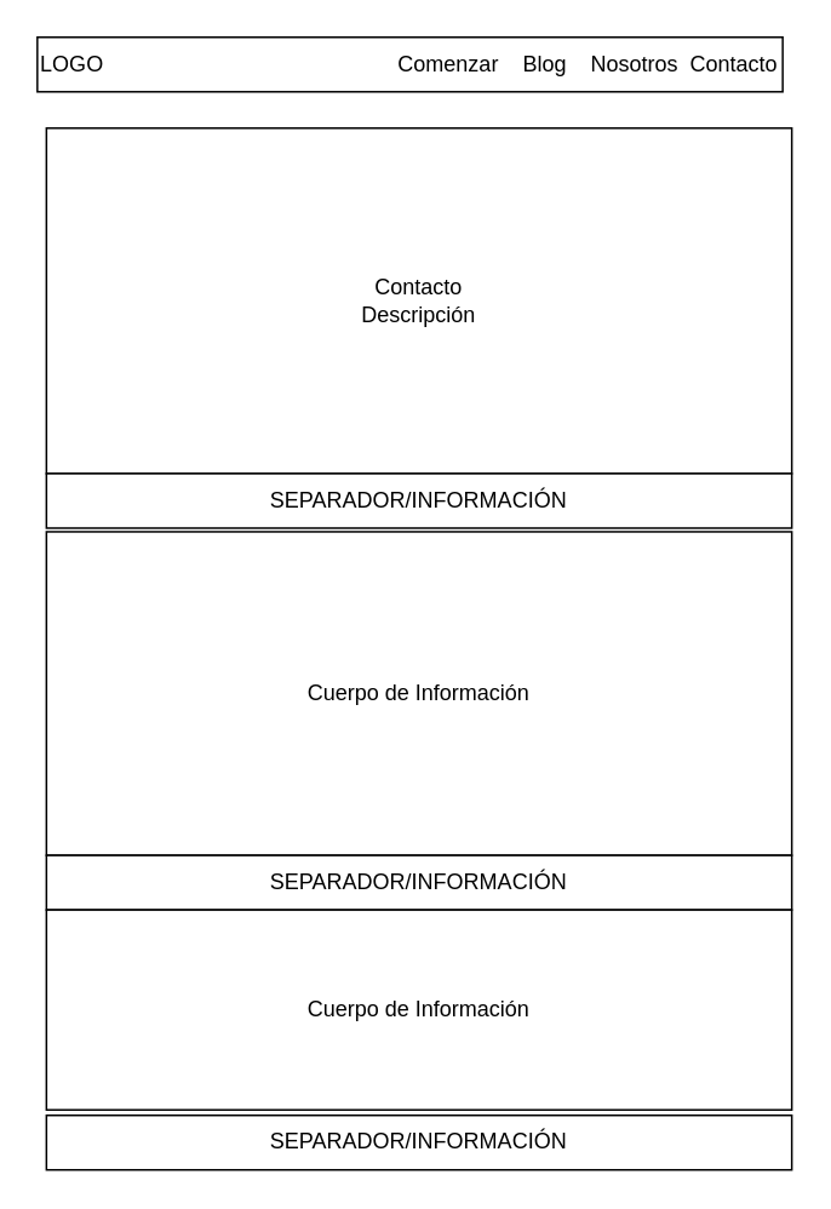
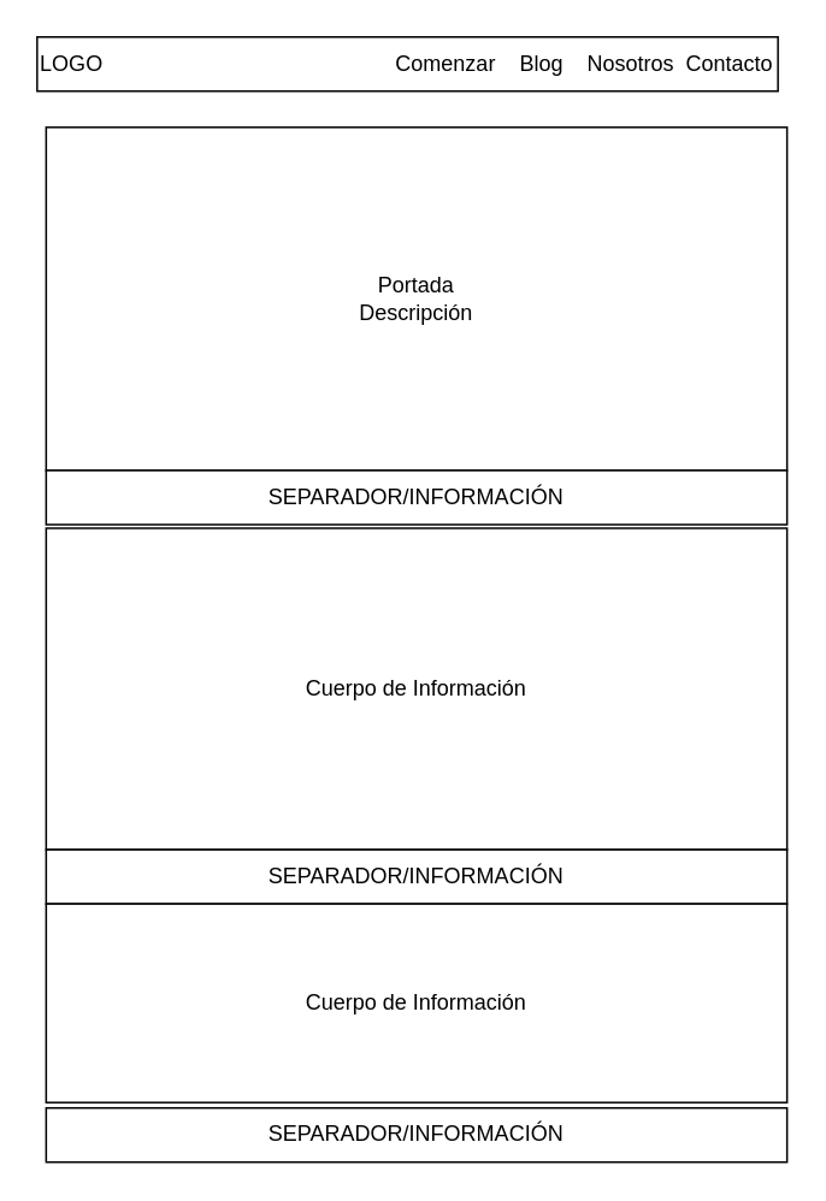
- <mxCell id="3" value="Contacto&lt;br&gt;Descripción" style="rounded=0;whiteSpace=wrap;html=1;" parent="1" vertex="1"><mxGeometry y="70" width="410" height="190" as="geometry" x="25" /></mxCell>
+ <mxCell id="3" value="Portada&lt;br&gt;Descripción" style="rounded=0;whiteSpace=wrap;html=1;" parent="1" vertex="1"><mxGeometry y="70" width="410" height="190" as="geometry" x="25" /></mxCell>
